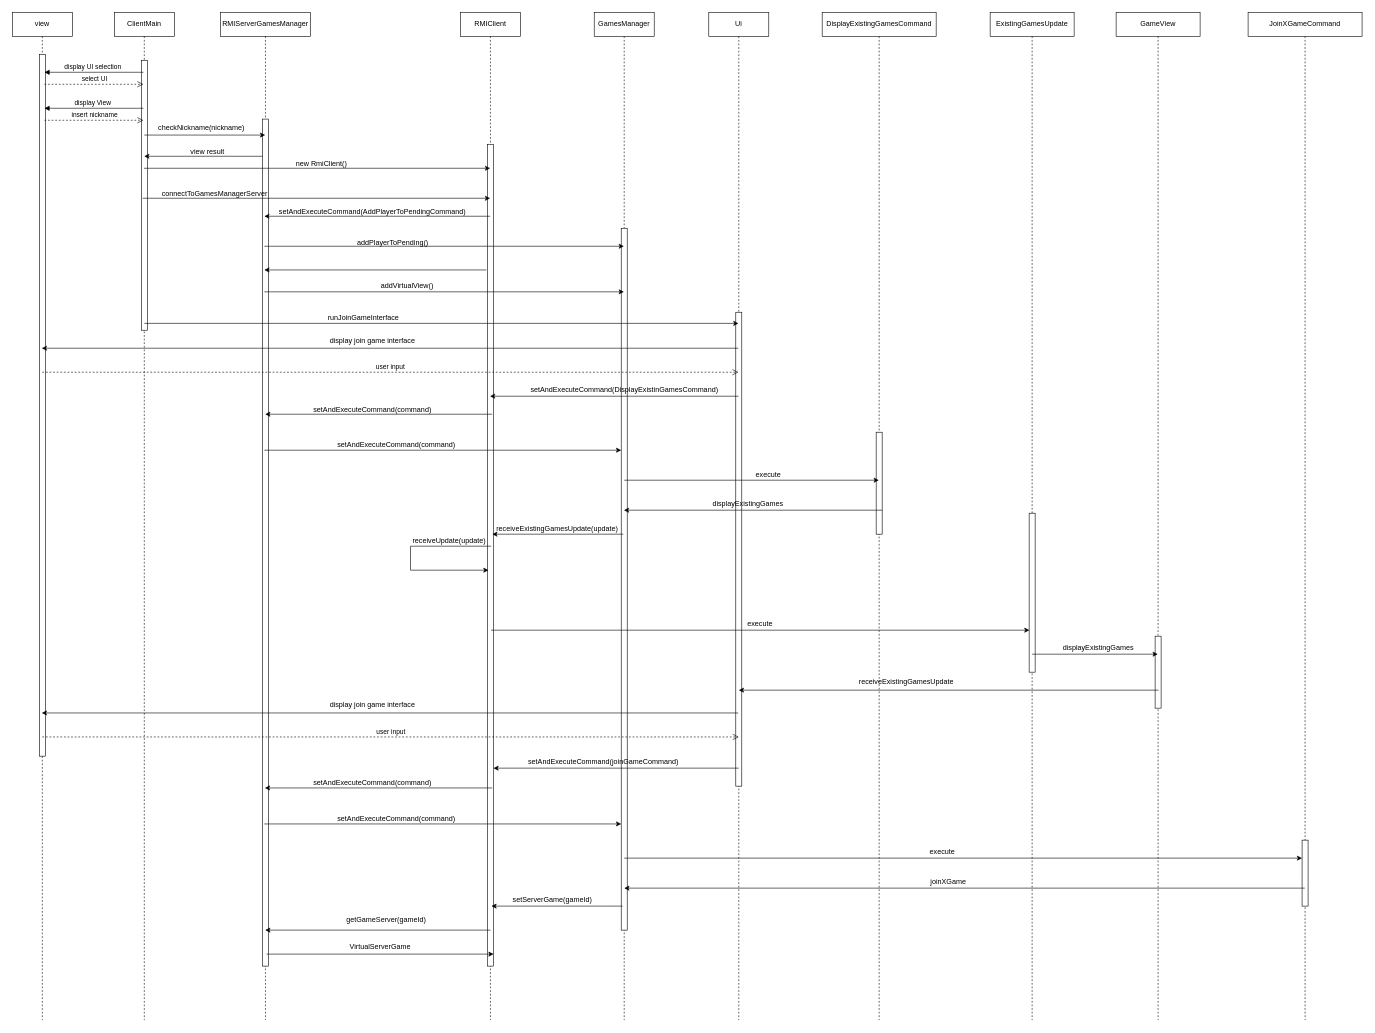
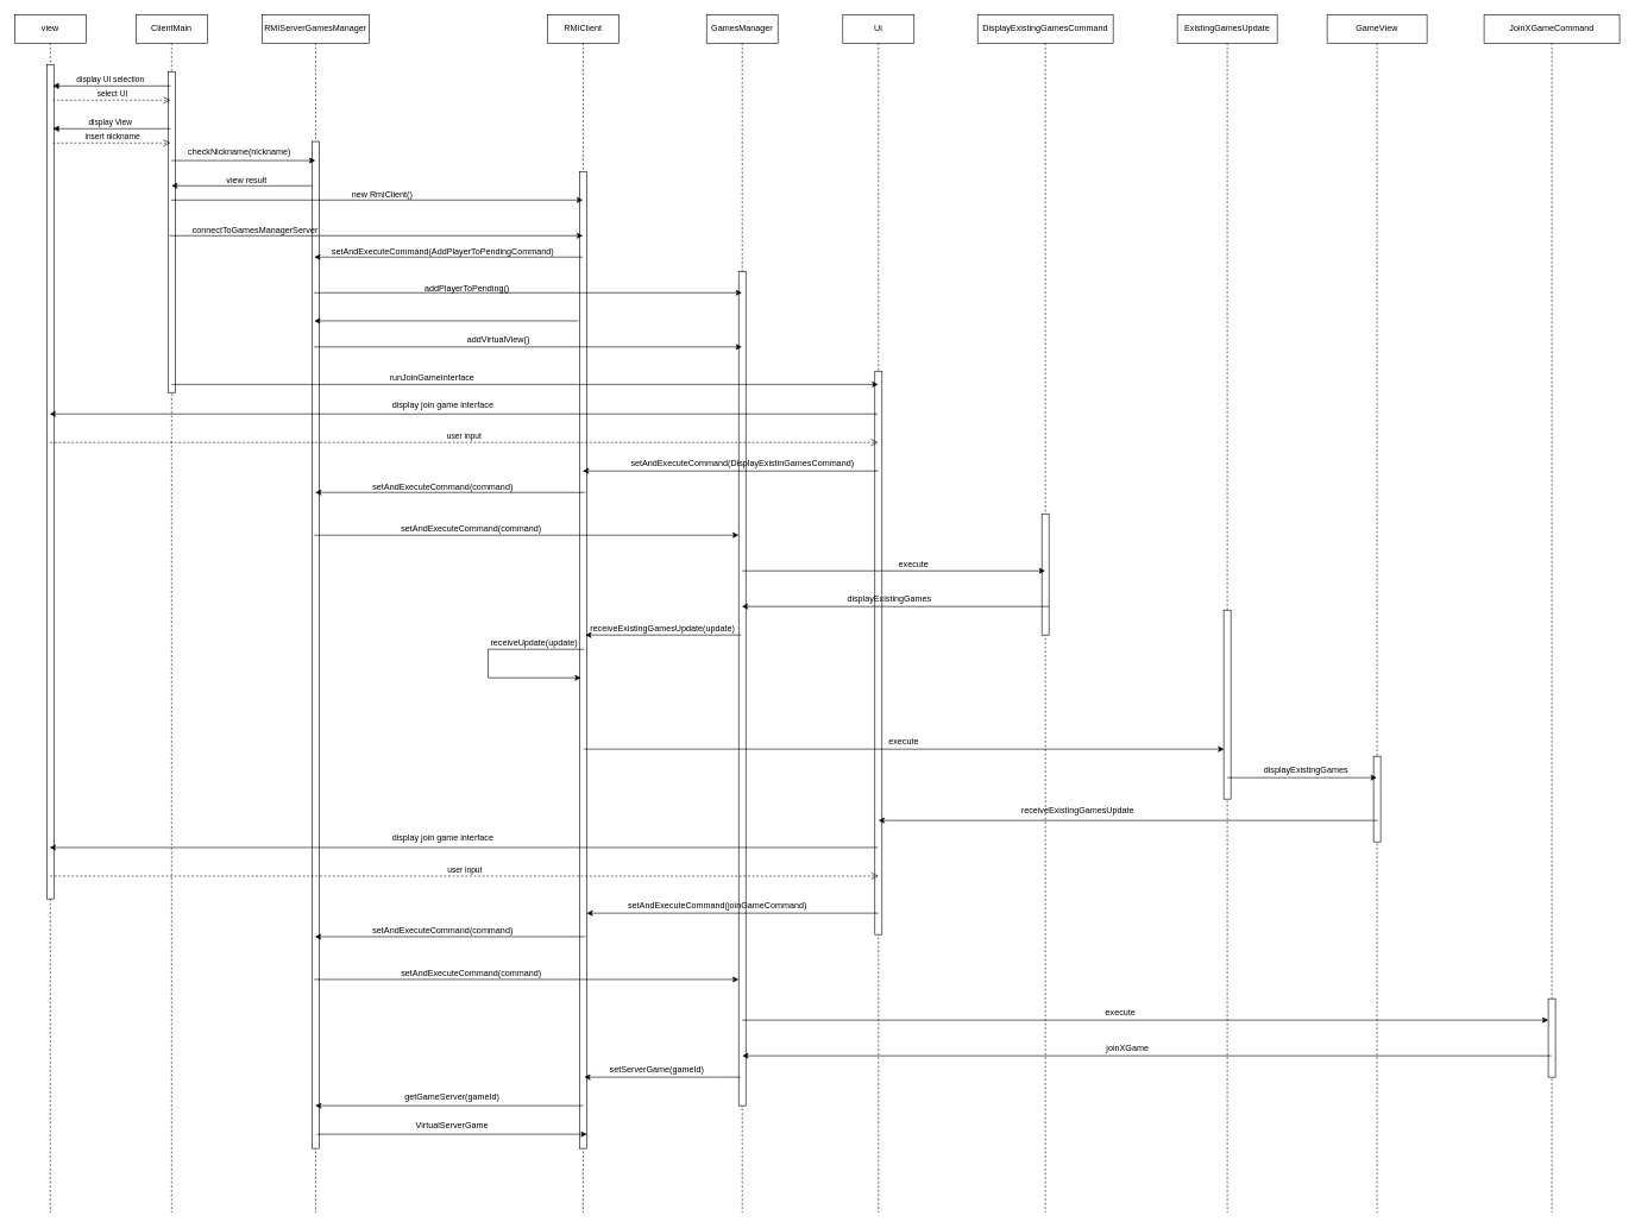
- <mxCell id="30" value="addVirtualView()" style="text;html=1;align=center;verticalAlign=middle;resizable=0;points=[];autosize=1;strokeColor=none;fillColor=none;" parent="1" vertex="1"><mxGeometry x="623" y="461" width="110" height="30" as="geometry" /></mxCell>
+ <mxCell id="30" value="addVirtualView()" style="text;html=1;align=center;verticalAlign=middle;resizable=0;points=[];autosize=1;strokeColor=none;fillColor=none;" parent="1" vertex="1"><mxGeometry x="643" y="461" width="110" height="30" as="geometry" /></mxCell>
- <mxCell id="84" value="getGameServer(gameId)" style="text;html=1;align=center;verticalAlign=middle;resizable=0;points=[];autosize=1;strokeColor=none;fillColor=none;" parent="1" vertex="1"><mxGeometry x="563" y="1518" width="160" height="30" as="geometry" /></mxCell>
+ <mxCell id="84" value="getGameServer(gameId)" style="text;html=1;align=center;verticalAlign=middle;resizable=0;points=[];autosize=1;strokeColor=none;fillColor=none;" parent="1" vertex="1"><mxGeometry x="553" y="1523" width="160" height="30" as="geometry" /></mxCell>
